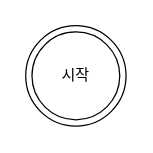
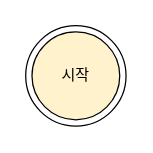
- <mxCell id="4" value="시작" style="ellipse;whiteSpace=wrap;html=1;aspect=fixed;" vertex="1" parent="2"><mxGeometry x="5" y="5" width="70" height="70" as="geometry" /></mxCell>
+ <mxCell id="4" value="시작" style="ellipse;whiteSpace=wrap;html=1;aspect=fixed;fillColor=#fff2cc;" vertex="1" parent="2"><mxGeometry x="5" y="5" width="70" height="70" as="geometry" /></mxCell>
